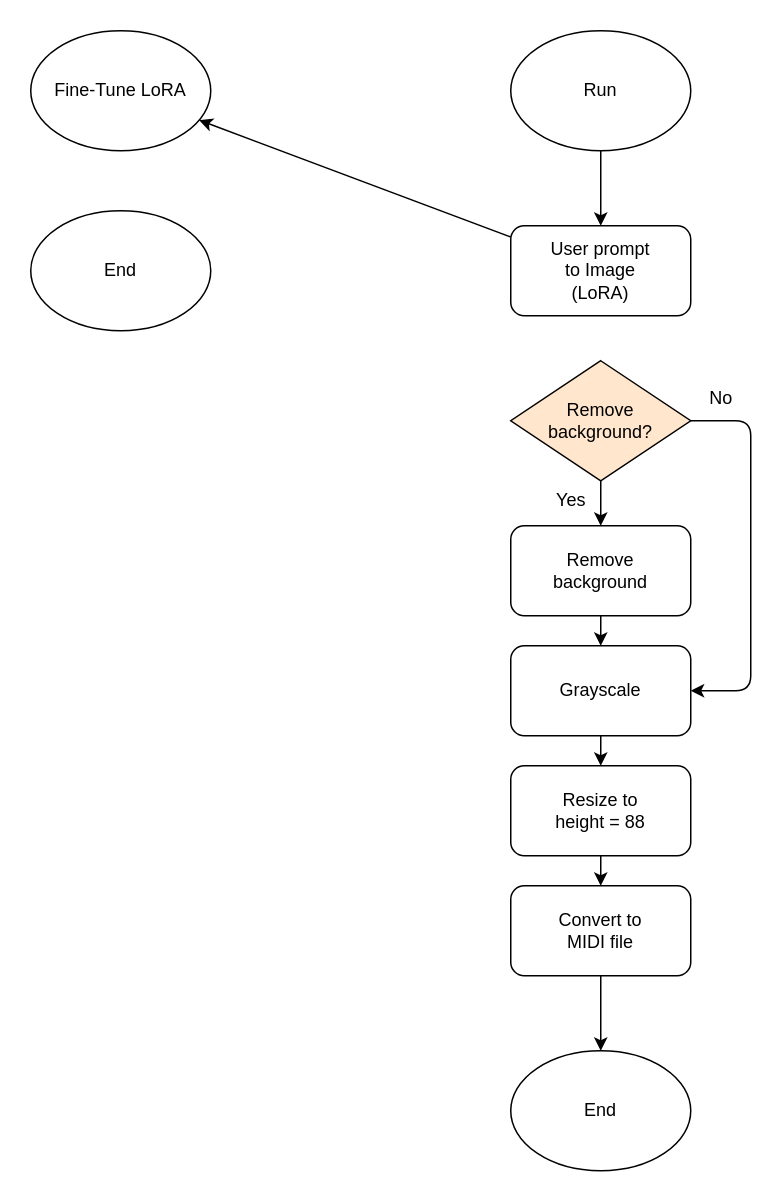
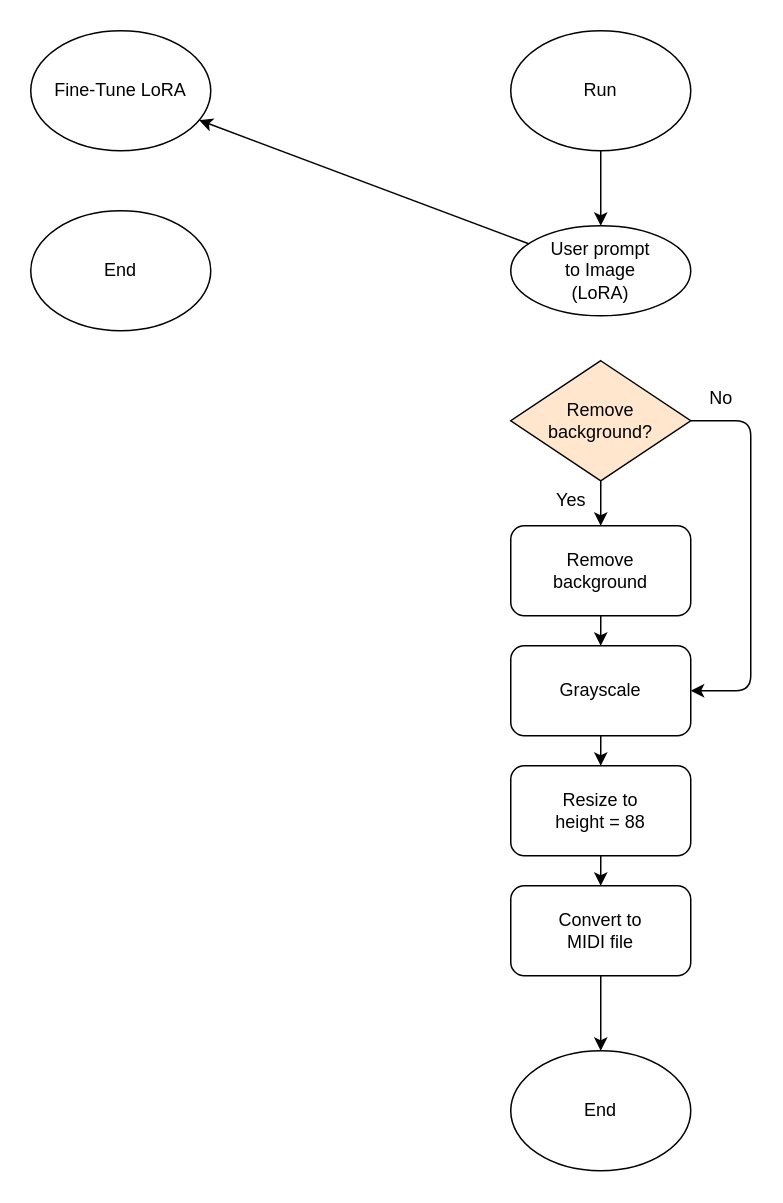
- <mxCell id="8" value="User prompt&lt;div&gt;to&amp;nbsp;&lt;span style=&quot;background-color: transparent;&quot;&gt;Image&lt;/span&gt;&lt;/div&gt;&lt;div&gt;&lt;span style=&quot;background-color: transparent;&quot;&gt;(LoRA)&lt;/span&gt;&lt;/div&gt;" style="rounded=1;whiteSpace=wrap;html=1;" parent="1" vertex="1"><mxGeometry x="340" y="150" width="120" height="60" as="geometry" /></mxCell>
+ <mxCell id="8" value="User prompt&lt;div&gt;to&amp;nbsp;&lt;span style=&quot;background-color: transparent;&quot;&gt;Image&lt;/span&gt;&lt;/div&gt;&lt;div&gt;&lt;span style=&quot;background-color: transparent;&quot;&gt;(LoRA)&lt;/span&gt;&lt;/div&gt;" style="ellipse;whiteSpace=wrap;html=1;" parent="1" vertex="1"><mxGeometry x="340" y="150" width="120" height="60" as="geometry" /></mxCell>
